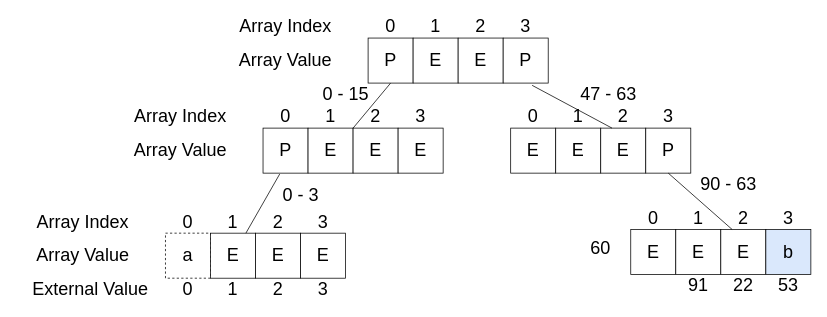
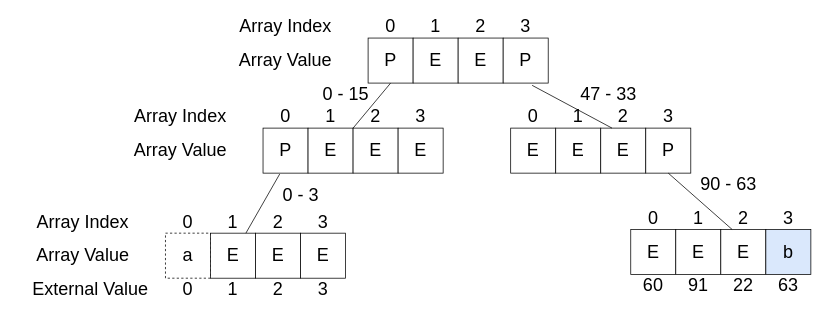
- <mxCell id="63" value="47 - 63" style="text;html=1;align=center;verticalAlign=middle;resizable=0;points=[];autosize=1;strokeColor=none;fillColor=none;fontSize=24;" vertex="1" parent="1"><mxGeometry x="765" y="110" width="90" height="30" as="geometry" /></mxCell>
+ <mxCell id="63" value="47 - 33" style="text;html=1;align=center;verticalAlign=middle;resizable=0;points=[];autosize=1;strokeColor=none;fillColor=none;fontSize=24;" vertex="1" parent="1"><mxGeometry x="765" y="110" width="90" height="30" as="geometry" /></mxCell>
- <mxCell id="58" value="60" style="text;html=1;strokeColor=none;fillColor=none;align=center;verticalAlign=middle;whiteSpace=wrap;rounded=0;fontSize=24;" parent="1" vertex="1"><mxGeometry x="770" y="315" width="60" height="30" as="geometry" /></mxCell>
+ <mxCell id="58" value="60" style="text;html=1;strokeColor=none;fillColor=none;align=center;verticalAlign=middle;whiteSpace=wrap;rounded=0;fontSize=24;" parent="1" vertex="1"><mxGeometry x="840" y="365" width="60" height="30" as="geometry" /></mxCell>
- <mxCell id="61" value="53" style="text;html=1;strokeColor=none;fillColor=none;align=center;verticalAlign=middle;whiteSpace=wrap;rounded=0;fontSize=24;" parent="1" vertex="1"><mxGeometry x="1020" y="365" width="60" height="30" as="geometry" /></mxCell>
+ <mxCell id="61" value="63" style="text;html=1;strokeColor=none;fillColor=none;align=center;verticalAlign=middle;whiteSpace=wrap;rounded=0;fontSize=24;" parent="1" vertex="1"><mxGeometry x="1020" y="365" width="60" height="30" as="geometry" /></mxCell>
